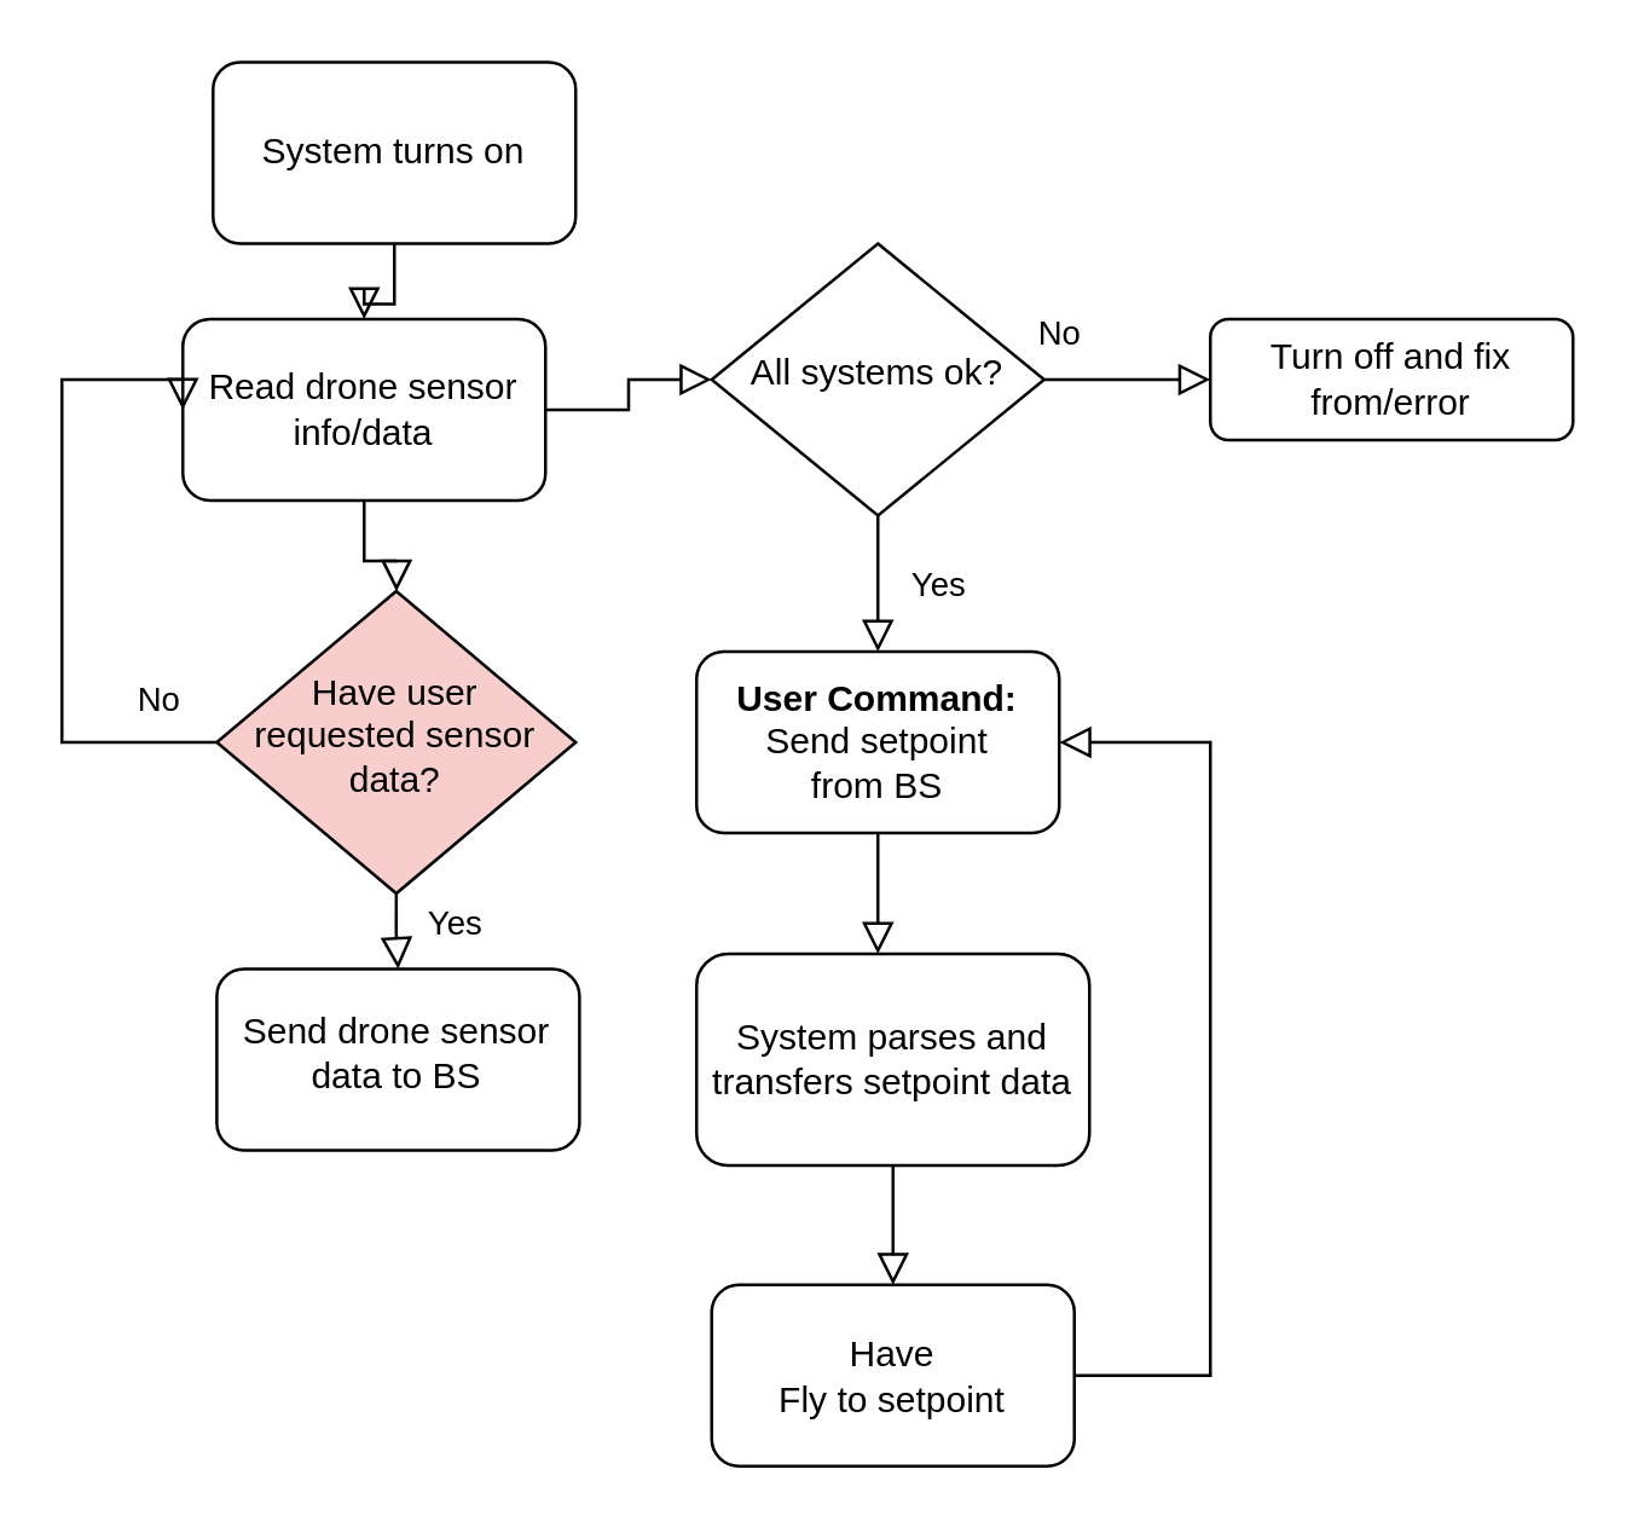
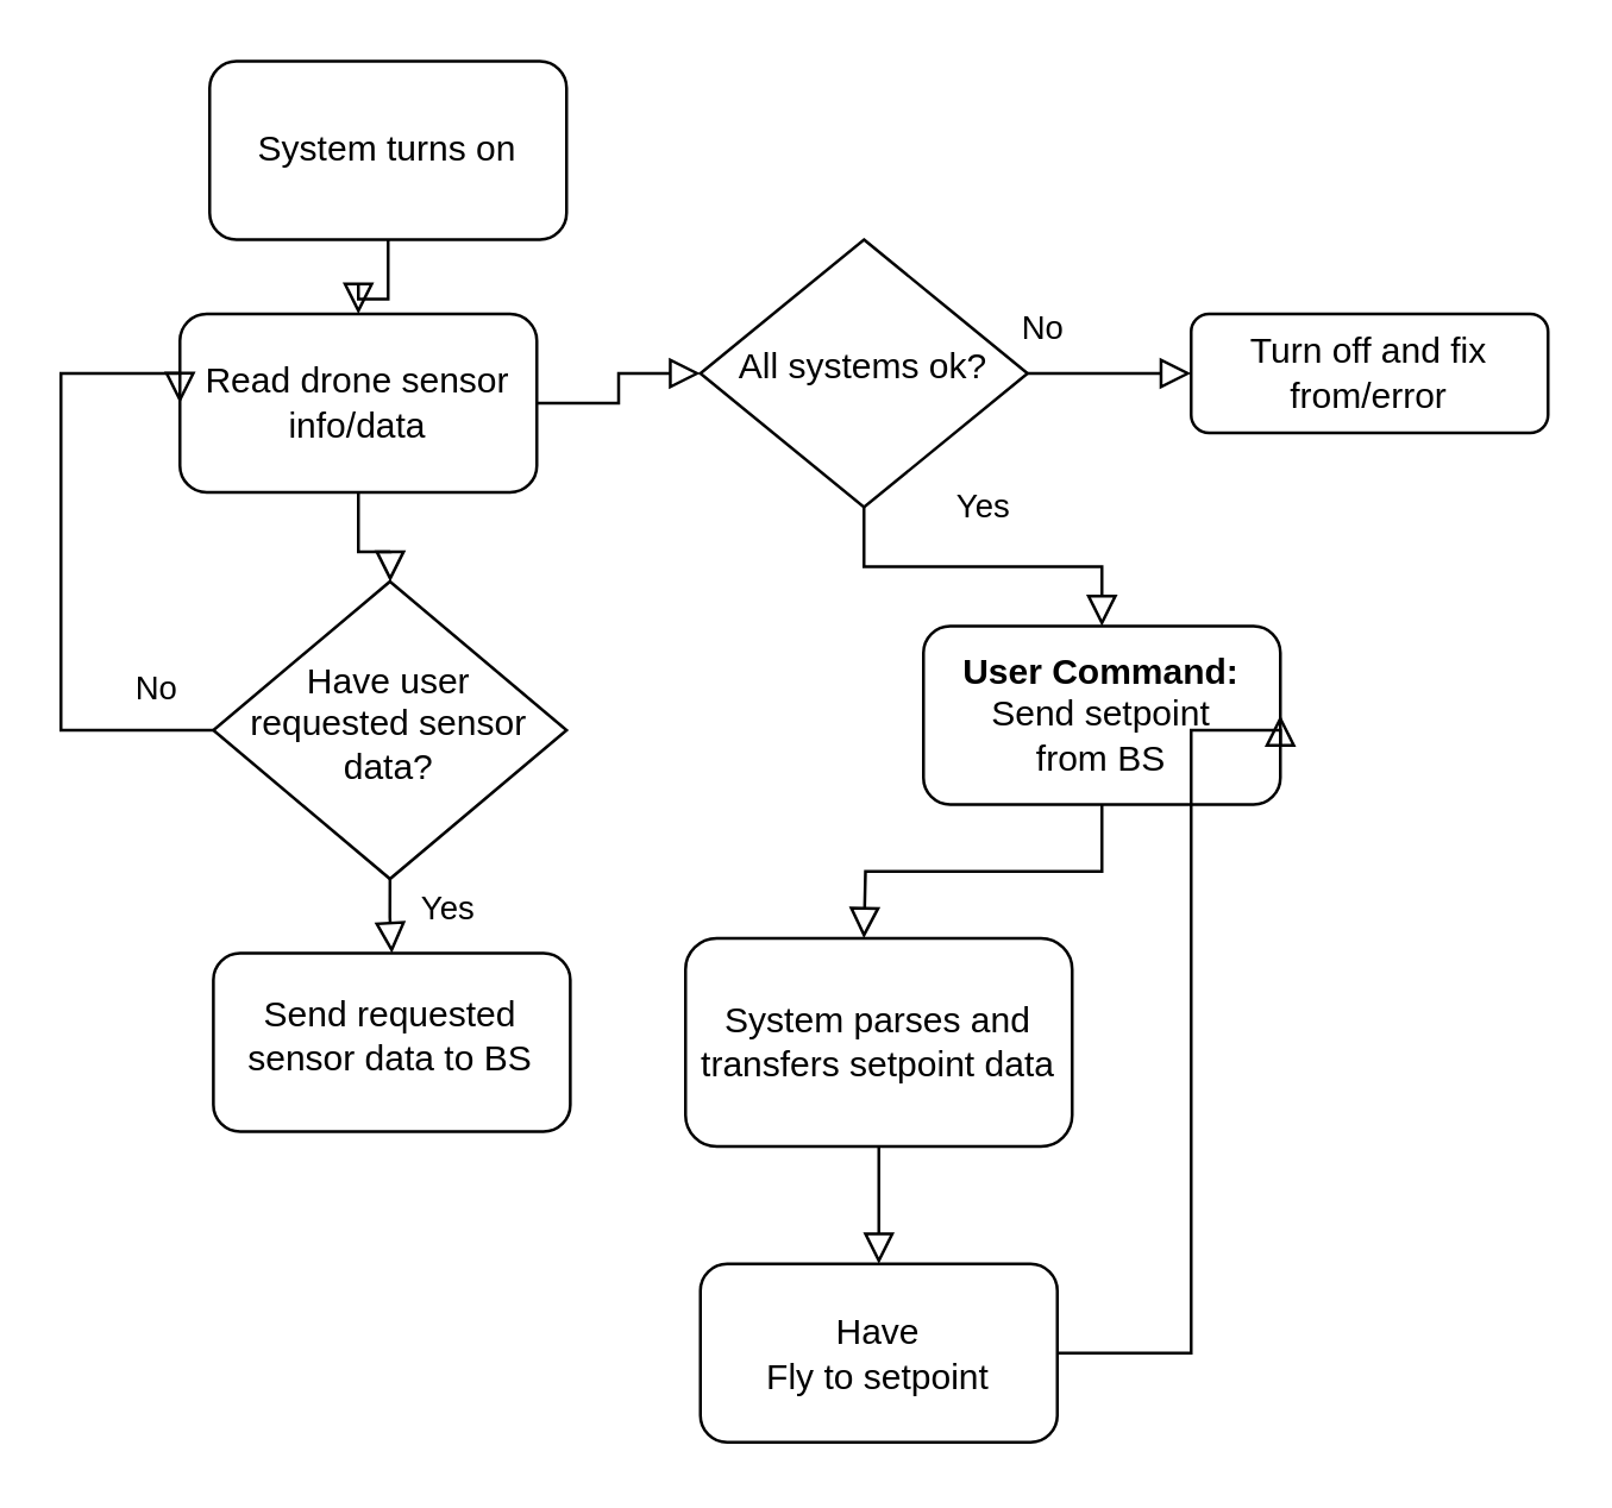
- <mxCell id="21" value="Have user requested sensor data?" style="rhombus;whiteSpace=wrap;html=1;shadow=0;fontFamily=Helvetica;fontSize=12;align=center;strokeWidth=1;spacing=6;spacingTop=-4;fillColor=#f8cecc;" parent="1" vertex="1"><mxGeometry x="71.25" y="195" width="118.75" height="100" as="geometry" /></mxCell>
+ <mxCell id="21" value="Have user requested sensor data?" style="rhombus;whiteSpace=wrap;html=1;shadow=0;fontFamily=Helvetica;fontSize=12;align=center;strokeWidth=1;spacing=6;spacingTop=-4;" parent="1" vertex="1"><mxGeometry x="71.25" y="195" width="118.75" height="100" as="geometry" /></mxCell>
- <mxCell id="9" value="&lt;div&gt;&lt;b&gt;User Command:&lt;/b&gt; Send setpoint&lt;/div&gt;&lt;div&gt;from BS&lt;br&gt;&lt;/div&gt;" style="rounded=1;whiteSpace=wrap;html=1;" parent="1" vertex="1"><mxGeometry x="230" y="215" width="120" height="60" as="geometry" /></mxCell>
+ <mxCell id="9" value="&lt;div&gt;&lt;b&gt;User Command:&lt;/b&gt; Send setpoint&lt;/div&gt;&lt;div&gt;from BS&lt;br&gt;&lt;/div&gt;" style="rounded=1;whiteSpace=wrap;html=1;" parent="1" vertex="1"><mxGeometry x="310" y="210" width="120" height="60" as="geometry" /></mxCell>
- <mxCell id="22" value="Send drone sensor data to BS" style="whiteSpace=wrap;html=1;shadow=0;strokeWidth=1;spacing=6;spacingTop=-4;rounded=1;" parent="1" vertex="1"><mxGeometry x="71.255" y="320" width="120" height="60" as="geometry" /></mxCell>
+ <mxCell id="22" value="Send requested sensor data to BS" style="whiteSpace=wrap;html=1;shadow=0;strokeWidth=1;spacing=6;spacingTop=-4;rounded=1;" parent="1" vertex="1"><mxGeometry x="71.255" y="320" width="120" height="60" as="geometry" /></mxCell>
